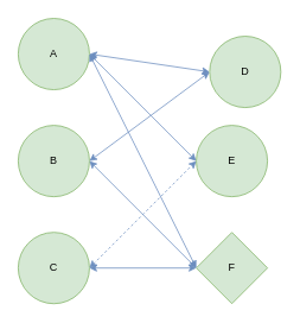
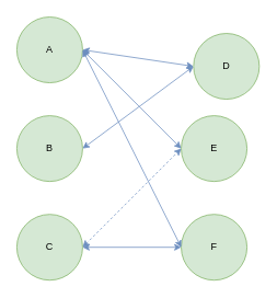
- <mxCell id="12" value="" style="endArrow=classic;startArrow=classic;html=1;rounded=0;exitX=1;exitY=0.5;exitDx=0;exitDy=0;entryX=0;entryY=0.5;entryDx=0;entryDy=0;fillColor=#dae8fc;strokeColor=#6c8ebf;" edge="1" parent="1" source="3" target="7"><mxGeometry width="50" height="50" relative="1" as="geometry"><mxPoint x="130" y="210" as="sourcePoint" /><mxPoint x="210" y="290" as="targetPoint" /></mxGeometry></mxCell>
- <mxCell id="7" value="F" style="rhombus;whiteSpace=wrap;html=1;aspect=fixed;fillColor=#d5e8d4;strokeColor=#82b366;" vertex="1" parent="1"><mxGeometry x="220" y="260" width="80" height="80" as="geometry" /></mxCell>
+ <mxCell id="7" value="F" style="ellipse;whiteSpace=wrap;html=1;aspect=fixed;fillColor=#d5e8d4;strokeColor=#82b366;" vertex="1" parent="1"><mxGeometry x="220" y="260" width="80" height="80" as="geometry" /></mxCell>
